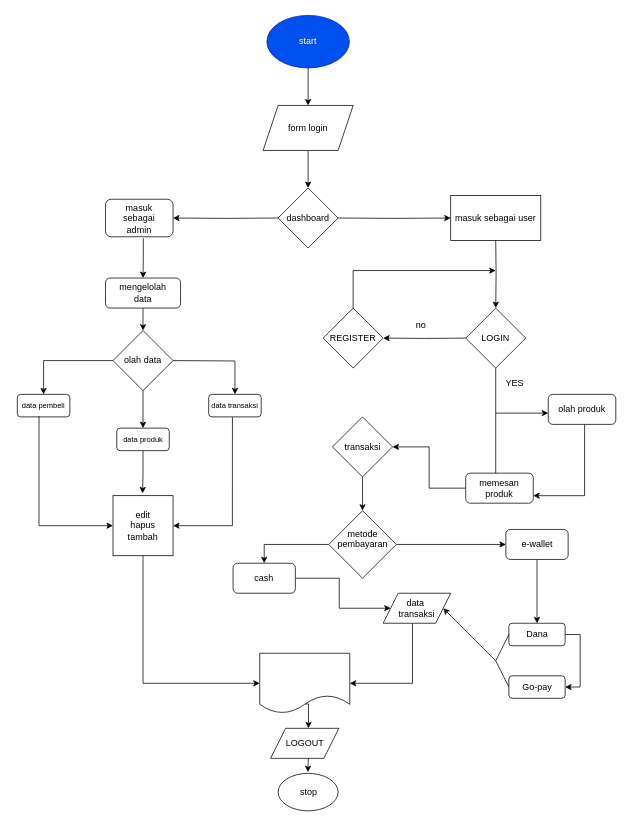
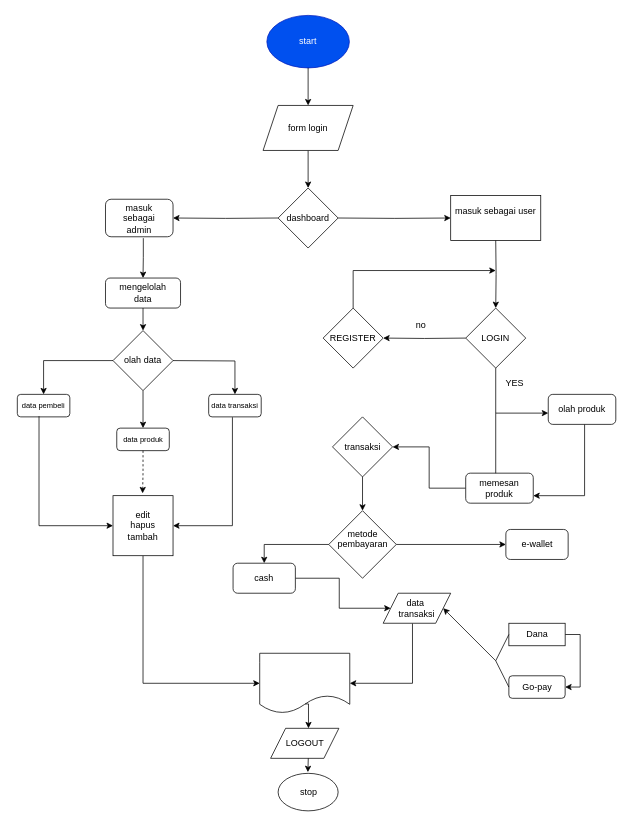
- <mxCell id="41" value="masuk sebagai user" style="text;html=1;align=center;verticalAlign=middle;whiteSpace=wrap;rounded=0;container=0;" parent="39" vertex="1"><mxGeometry x="5" y="16" width="110" height="30" as="geometry" /></mxCell>
+ <mxCell id="41" value="masuk sebagai user" style="text;html=1;align=center;verticalAlign=middle;whiteSpace=wrap;rounded=0;container=0;" parent="39" vertex="1"><mxGeometry x="5" y="6" width="110" height="30" as="geometry" /></mxCell>
- <mxCell id="65" style="edgeStyle=orthogonalEdgeStyle;rounded=0;orthogonalLoop=1;jettySize=auto;html=1;entryX=0.493;entryY=-0.039;entryDx=0;entryDy=0;entryPerimeter=0;" edge="1" parent="1" source="24" target="63"><mxGeometry relative="1" as="geometry" /></mxCell>
+ <mxCell id="65" style="edgeStyle=orthogonalEdgeStyle;rounded=0;orthogonalLoop=1;jettySize=auto;html=1;entryX=0.493;entryY=-0.039;entryDx=0;entryDy=0;entryPerimeter=0;dashed=1;" edge="1" parent="1" source="24" target="63"><mxGeometry relative="1" as="geometry" /></mxCell>
- <mxCell id="69" style="edgeStyle=orthogonalEdgeStyle;rounded=0;orthogonalLoop=1;jettySize=auto;html=1;entryX=0.5;entryY=0;entryDx=0;entryDy=0;" edge="1" parent="1" source="70" target="75"><mxGeometry relative="1" as="geometry" /></mxCell>
- <mxCell id="75" value="Dana" style="rounded=1;whiteSpace=wrap;html=1;arcSize=14;" vertex="1" parent="1"><mxGeometry x="677.5" y="830" width="75" height="30" as="geometry" /></mxCell>
+ <mxCell id="75" value="Dana" style="whiteSpace=wrap;html=1;arcSize=14;rounded=0;" vertex="1" parent="1"><mxGeometry x="677.5" y="830" width="75" height="30" as="geometry" /></mxCell>
